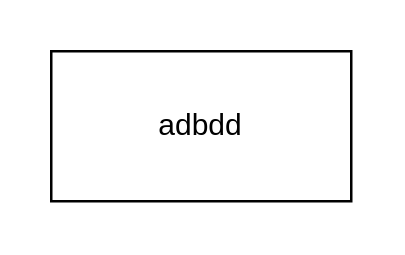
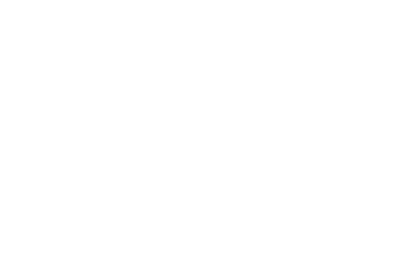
- <mxCell id="2" value="adbdd" style="rounded=0;whiteSpace=wrap;html=1;" parent="1" vertex="1"><mxGeometry x="20" y="20" width="120" height="60" as="geometry" /></mxCell>
